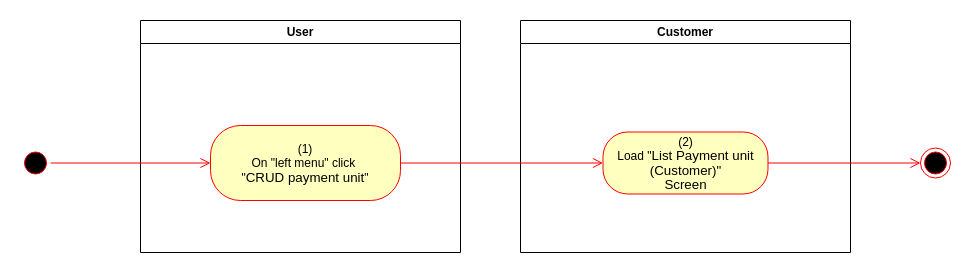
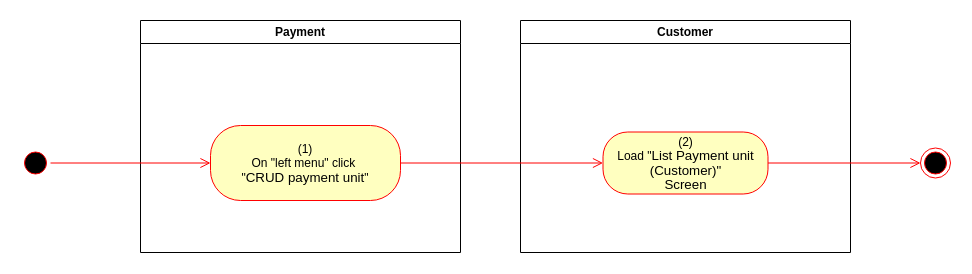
- <mxCell id="2" value="User" style="swimlane;whiteSpace=wrap" parent="1" vertex="1"><mxGeometry x="140" y="20" width="320" height="232" as="geometry"><mxRectangle x="120" y="128" width="60" height="23" as="alternateBounds" /></mxGeometry></mxCell>
+ <mxCell id="2" value="Payment" style="swimlane;whiteSpace=wrap" parent="1" vertex="1"><mxGeometry x="140" y="20" width="320" height="232" as="geometry"><mxRectangle x="120" y="128" width="60" height="23" as="alternateBounds" /></mxGeometry></mxCell>
